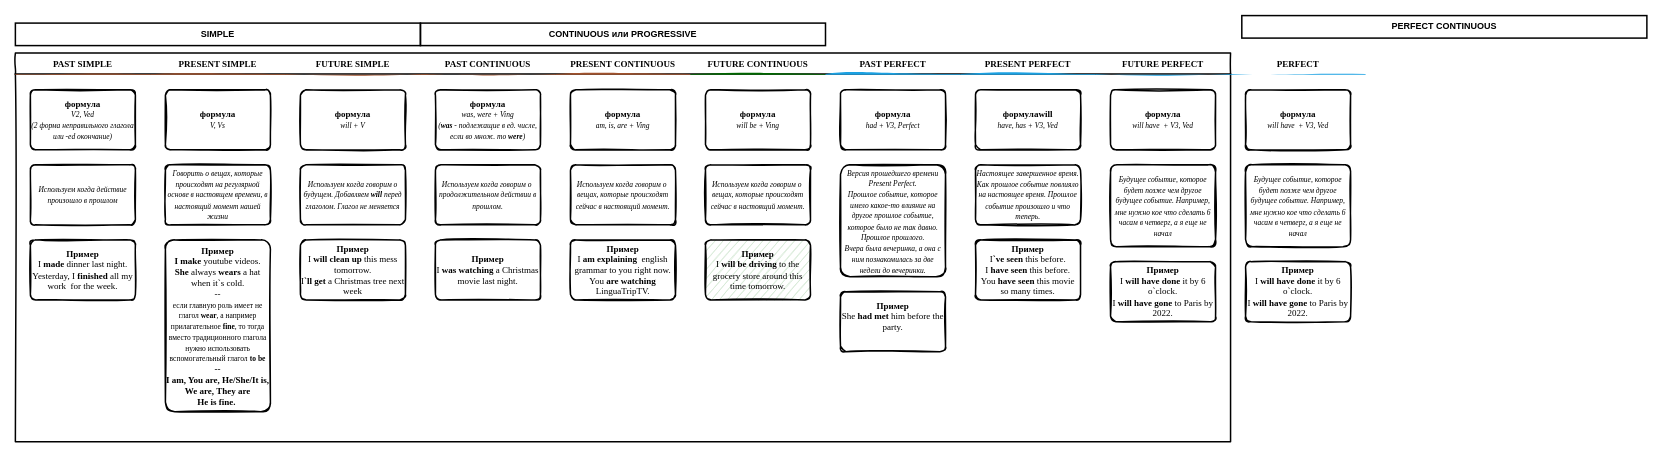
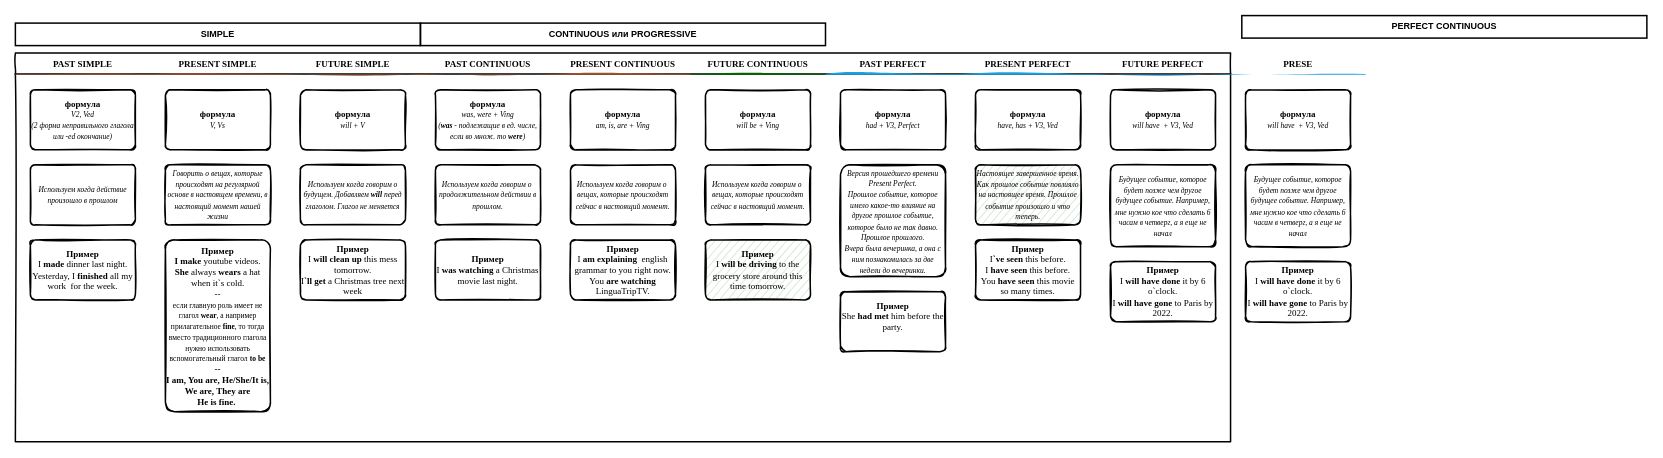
- <mxCell id="41" value="PERFECT" style="swimlane;strokeWidth=2;fontFamily=Permanent Marker;html=0;startSize=1;verticalAlign=bottom;spacingBottom=5;points=[];childLayout=stackLayout;stackBorder=20;stackSpacing=20;resizeLast=0;resizeParent=1;horizontalStack=0;collapsible=0;sketch=1;strokeColor=none;fillStyle=solid;fillColor=#1BA1E2;" vertex="1" parent="1"><mxGeometry x="1640" y="98" width="180" height="490" as="geometry" /></mxCell>
+ <mxCell id="41" value="PRESE" style="swimlane;strokeWidth=2;fontFamily=Permanent Marker;html=0;startSize=1;verticalAlign=bottom;spacingBottom=5;points=[];childLayout=stackLayout;stackBorder=20;stackSpacing=20;resizeLast=0;resizeParent=1;horizontalStack=0;collapsible=0;sketch=1;strokeColor=none;fillStyle=solid;fillColor=#1BA1E2;" vertex="1" parent="1"><mxGeometry x="1640" y="98" width="180" height="490" as="geometry" /></mxCell>
- <mxCell id="32" value="формулаwill&lt;br style=&quot;border-color: var(--border-color);&quot;&gt;&lt;span style=&quot;font-size: 10px; font-weight: 400;&quot;&gt;&lt;i&gt;have, has + V3, Ved&lt;/i&gt;&lt;/span&gt;" style="whiteSpace=wrap;html=1;strokeWidth=2;fontStyle=1;spacingTop=0;rounded=1;arcSize=9;points=[];sketch=1;fontFamily=Permanent Marker;hachureGap=8;fillWeight=1;" vertex="1" parent="31"><mxGeometry x="20" y="21" width="140" height="80" as="geometry" /></mxCell>
+ <mxCell id="32" value="формула&lt;br style=&quot;border-color: var(--border-color);&quot;&gt;&lt;span style=&quot;font-size: 10px; font-weight: 400;&quot;&gt;&lt;i&gt;have, has + V3, Ved&lt;/i&gt;&lt;/span&gt;" style="whiteSpace=wrap;html=1;strokeWidth=2;fontStyle=1;spacingTop=0;rounded=1;arcSize=9;points=[];sketch=1;fontFamily=Permanent Marker;hachureGap=8;fillWeight=1;" vertex="1" parent="31"><mxGeometry x="20" y="21" width="140" height="80" as="geometry" /></mxCell>
- <mxCell id="33" value="&lt;span style=&quot;font-size: 10px; font-weight: 400;&quot;&gt;&lt;i&gt;Настоящее завершенное время. Как прошлое событие повлияло на настоящее время. Прошлое событие произошло и что теперь.&lt;/i&gt;&lt;/span&gt;" style="whiteSpace=wrap;html=1;strokeWidth=2;fontStyle=1;spacingTop=0;rounded=1;arcSize=9;points=[];sketch=1;fontFamily=Permanent Marker;hachureGap=8;fillWeight=1;" vertex="1" parent="31"><mxGeometry x="20" y="121" width="140" height="80" as="geometry" /></mxCell>
+ <mxCell id="33" value="&lt;span style=&quot;font-size: 10px; font-weight: 400;&quot;&gt;&lt;i&gt;Настоящее завершенное время. Как прошлое событие повлияло на настоящее время. Прошлое событие произошло и что теперь.&lt;/i&gt;&lt;/span&gt;" style="whiteSpace=wrap;html=1;strokeWidth=2;fontStyle=1;spacingTop=0;rounded=1;arcSize=9;points=[];sketch=1;fontFamily=Permanent Marker;hachureGap=8;fillWeight=1;fillColor=#d5e8d4;" vertex="1" parent="31"><mxGeometry x="20" y="121" width="140" height="80" as="geometry" /></mxCell>
